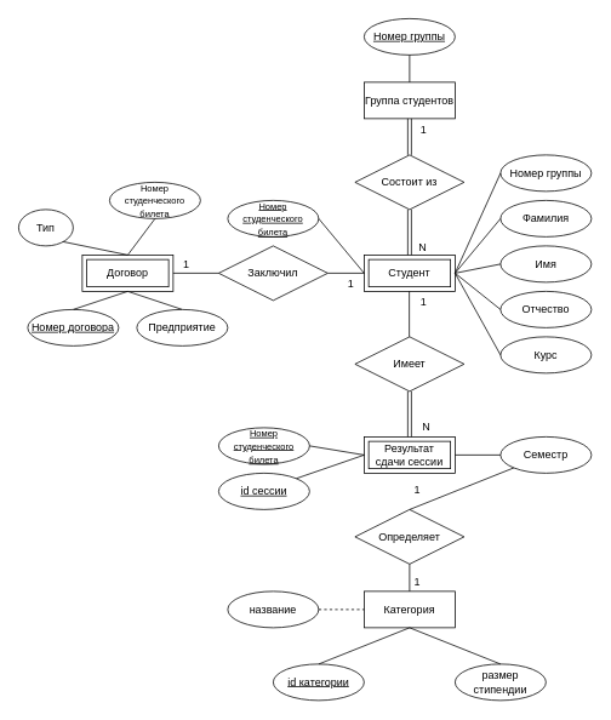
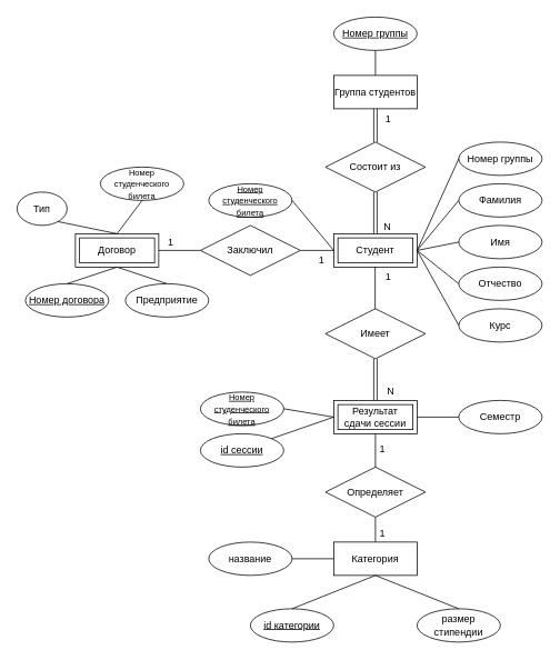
- <mxCell id="55" value="" style="endArrow=none;html=1;rounded=0;exitX=0.5;exitY=0;exitDx=0;exitDy=0;" edge="1" parent="1" source="52" target="26"><mxGeometry relative="1" as="geometry"><mxPoint x="450" y="560" as="sourcePoint" /><mxPoint x="410" y="560" as="targetPoint" /></mxGeometry></mxCell>
+ <mxCell id="55" value="" style="endArrow=none;html=1;rounded=0;entryX=0.5;entryY=1;entryDx=0;entryDy=0;exitX=0.5;exitY=0;exitDx=0;exitDy=0;" edge="1" parent="1" source="52" target="20"><mxGeometry relative="1" as="geometry"><mxPoint x="450" y="560" as="sourcePoint" /><mxPoint x="410" y="560" as="targetPoint" /></mxGeometry></mxCell>
- <mxCell id="58" value="" style="endArrow=none;html=1;rounded=0;entryX=0;entryY=0.5;entryDx=0;entryDy=0;exitX=1;exitY=0.5;exitDx=0;exitDy=0;dashed=1;" edge="1" parent="1" source="49" target="48"><mxGeometry relative="1" as="geometry"><mxPoint x="160" y="710" as="sourcePoint" /><mxPoint x="320" y="710" as="targetPoint" /></mxGeometry></mxCell>
+ <mxCell id="58" value="" style="endArrow=none;html=1;rounded=0;entryX=0;entryY=0.5;entryDx=0;entryDy=0;exitX=1;exitY=0.5;exitDx=0;exitDy=0;" edge="1" parent="1" source="49" target="48"><mxGeometry relative="1" as="geometry"><mxPoint x="160" y="710" as="sourcePoint" /><mxPoint x="320" y="710" as="targetPoint" /></mxGeometry></mxCell>
